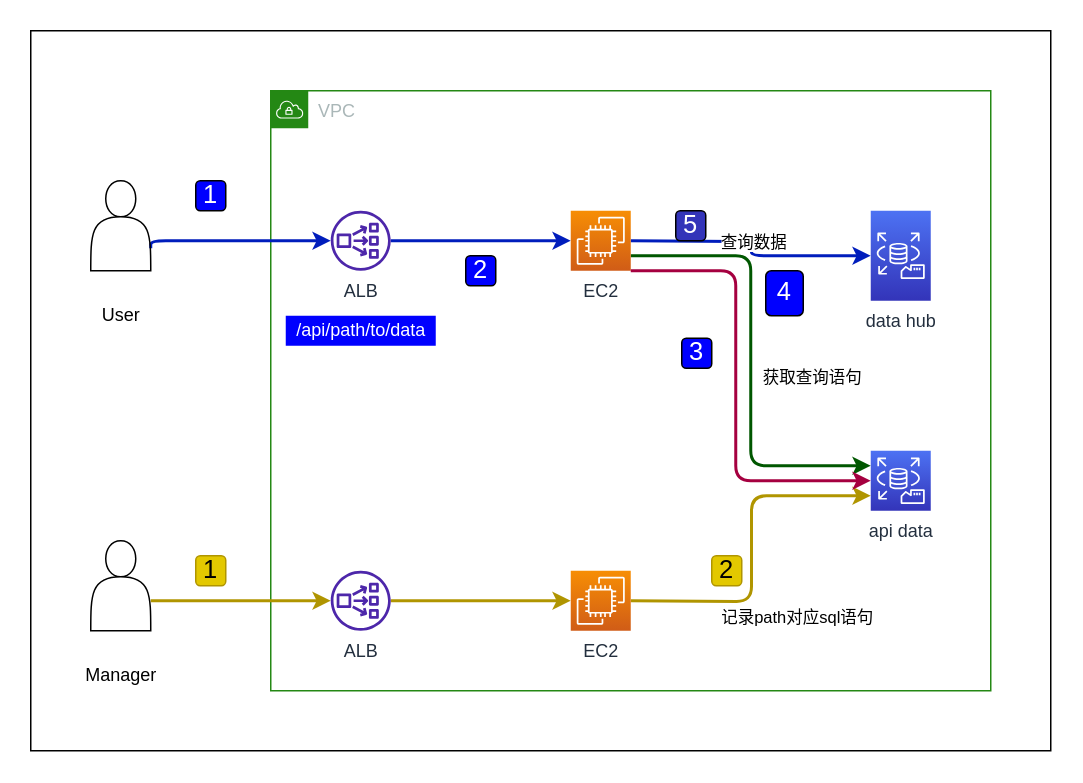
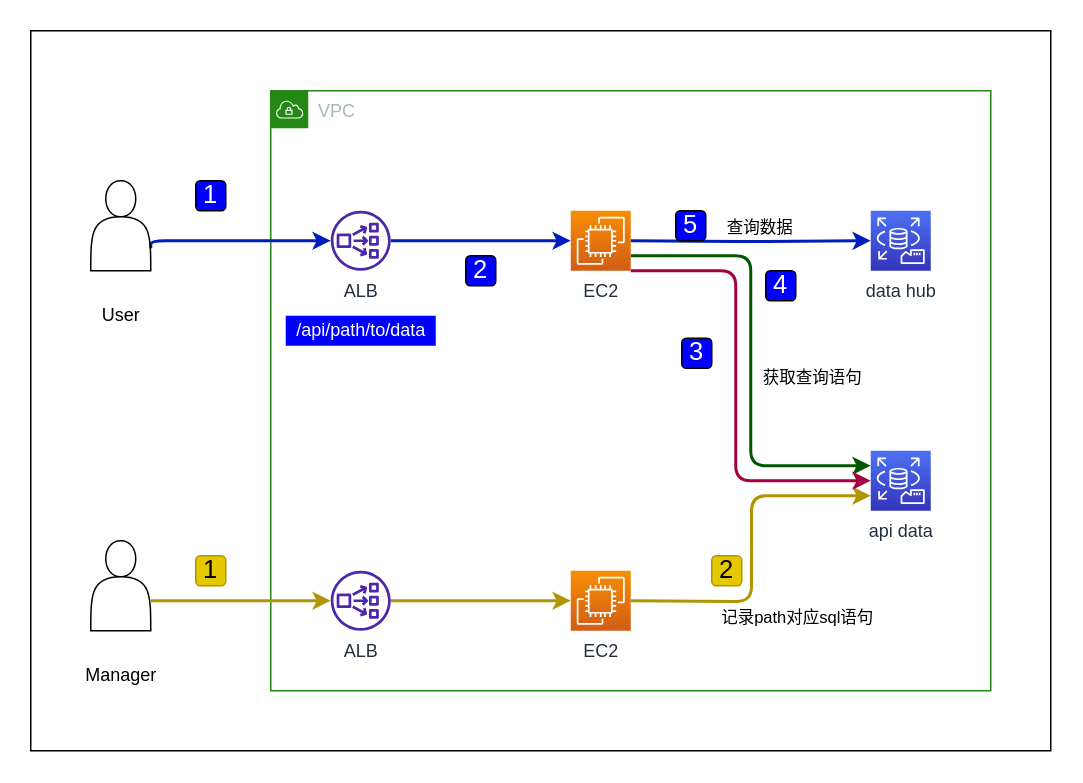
- <mxCell id="18" value="5" style="rounded=1;whiteSpace=wrap;html=1;labelBackgroundColor=none;labelBorderColor=none;fontColor=#FFFFFF;fillColor=#3334b9;fontSize=17;" parent="3" vertex="1"><mxGeometry x="270" y="80" width="20" height="20" as="geometry" /></mxCell>
+ <mxCell id="18" value="5" style="rounded=1;whiteSpace=wrap;html=1;labelBackgroundColor=none;labelBorderColor=none;fontColor=#FFFFFF;fillColor=#0000FF;fontSize=17;" parent="3" vertex="1"><mxGeometry x="270" y="80" width="20" height="20" as="geometry" /></mxCell>
- <mxCell id="6" value="data hub" style="sketch=0;points=[[0,0,0],[0.25,0,0],[0.5,0,0],[0.75,0,0],[1,0,0],[0,1,0],[0.25,1,0],[0.5,1,0],[0.75,1,0],[1,1,0],[0,0.25,0],[0,0.5,0],[0,0.75,0],[1,0.25,0],[1,0.5,0],[1,0.75,0]];outlineConnect=0;fontColor=#232F3E;gradientColor=#4D72F3;gradientDirection=north;fillColor=#3334B9;strokeColor=#ffffff;dashed=0;verticalLabelPosition=bottom;verticalAlign=top;align=center;html=1;fontSize=12;fontStyle=0;aspect=fixed;shape=mxgraph.aws4.resourceIcon;resIcon=mxgraph.aws4.rds_on_vmware;" parent="3" vertex="1"><mxGeometry x="400" y="80" width="40" height="60" as="geometry" /></mxCell>
+ <mxCell id="6" value="data hub" style="sketch=0;points=[[0,0,0],[0.25,0,0],[0.5,0,0],[0.75,0,0],[1,0,0],[0,1,0],[0.25,1,0],[0.5,1,0],[0.75,1,0],[1,1,0],[0,0.25,0],[0,0.5,0],[0,0.75,0],[1,0.25,0],[1,0.5,0],[1,0.75,0]];outlineConnect=0;fontColor=#232F3E;gradientColor=#4D72F3;gradientDirection=north;fillColor=#3334B9;strokeColor=#ffffff;dashed=0;verticalLabelPosition=bottom;verticalAlign=top;align=center;html=1;fontSize=12;fontStyle=0;aspect=fixed;shape=mxgraph.aws4.resourceIcon;resIcon=mxgraph.aws4.rds_on_vmware;" parent="3" vertex="1"><mxGeometry x="400" y="80" width="40" height="40" as="geometry" /></mxCell>
- <mxCell id="15" value="4" style="rounded=1;whiteSpace=wrap;html=1;labelBackgroundColor=none;labelBorderColor=none;fontColor=#FFFFFF;fillColor=#0000FF;fontSize=17;" parent="3" vertex="1"><mxGeometry x="330" y="120" width="25" height="30" as="geometry" /></mxCell>
+ <mxCell id="15" value="4" style="rounded=1;whiteSpace=wrap;html=1;labelBackgroundColor=none;labelBorderColor=none;fontColor=#FFFFFF;fillColor=#0000FF;fontSize=17;" parent="3" vertex="1"><mxGeometry x="330" y="120" width="20" height="20" as="geometry" /></mxCell>
